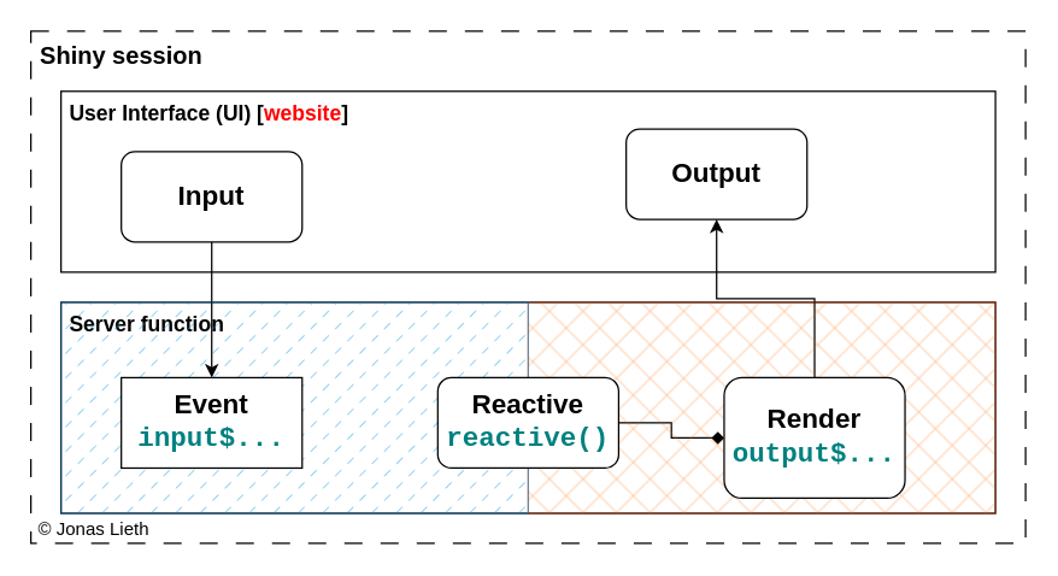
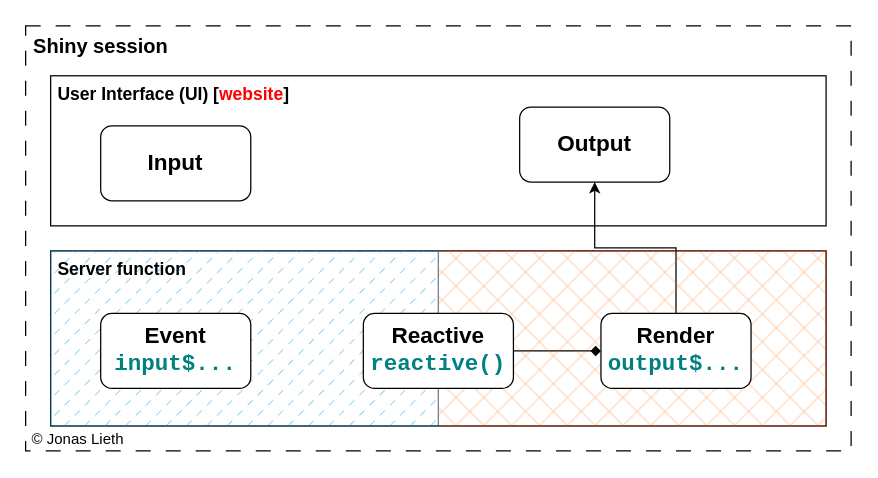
- <mxCell id="5" style="edgeStyle=orthogonalEdgeStyle;rounded=0;orthogonalLoop=1;jettySize=auto;html=1;exitX=0.5;exitY=1;exitDx=0;exitDy=0;entryX=0.5;entryY=0;entryDx=0;entryDy=0;" edge="1" parent="1" source="6" target="13"><mxGeometry relative="1" as="geometry" /></mxCell>
- <mxCell id="13" value="&lt;font style=&quot;font-size: 18px;&quot;&gt;&lt;span style=&quot;font-size: 18px;&quot;&gt;Event&lt;br&gt;&lt;font face=&quot;Courier New&quot; color=&quot;#008080&quot;&gt;input$...&lt;br&gt;&lt;/font&gt;&lt;/span&gt;&lt;/font&gt;" style="whiteSpace=wrap;html=1;fontSize=18;fontStyle=1;rounded=0;" vertex="1" parent="1"><mxGeometry x="80" y="250" width="120" height="60" as="geometry" /></mxCell>
+ <mxCell id="13" value="&lt;font style=&quot;font-size: 18px;&quot;&gt;&lt;span style=&quot;font-size: 18px;&quot;&gt;Event&lt;br&gt;&lt;font face=&quot;Courier New&quot; color=&quot;#008080&quot;&gt;input$...&lt;br&gt;&lt;/font&gt;&lt;/span&gt;&lt;/font&gt;" style="rounded=1;whiteSpace=wrap;html=1;fontSize=18;fontStyle=1" vertex="1" parent="1"><mxGeometry x="80" y="250" width="120" height="60" as="geometry" /></mxCell>
- <mxCell id="15" value="Render&lt;br&gt;&lt;font face=&quot;Courier New&quot; color=&quot;#008080&quot;&gt;output$...&lt;br&gt;&lt;/font&gt;" style="rounded=1;whiteSpace=wrap;html=1;fontSize=18;fontStyle=1" vertex="1" parent="1"><mxGeometry x="480" y="250" width="120" height="80" as="geometry" /></mxCell>
+ <mxCell id="15" value="Render&lt;br&gt;&lt;font face=&quot;Courier New&quot; color=&quot;#008080&quot;&gt;output$...&lt;br&gt;&lt;/font&gt;" style="rounded=1;whiteSpace=wrap;html=1;fontSize=18;fontStyle=1" vertex="1" parent="1"><mxGeometry x="480" y="250" width="120" height="60" as="geometry" /></mxCell>
